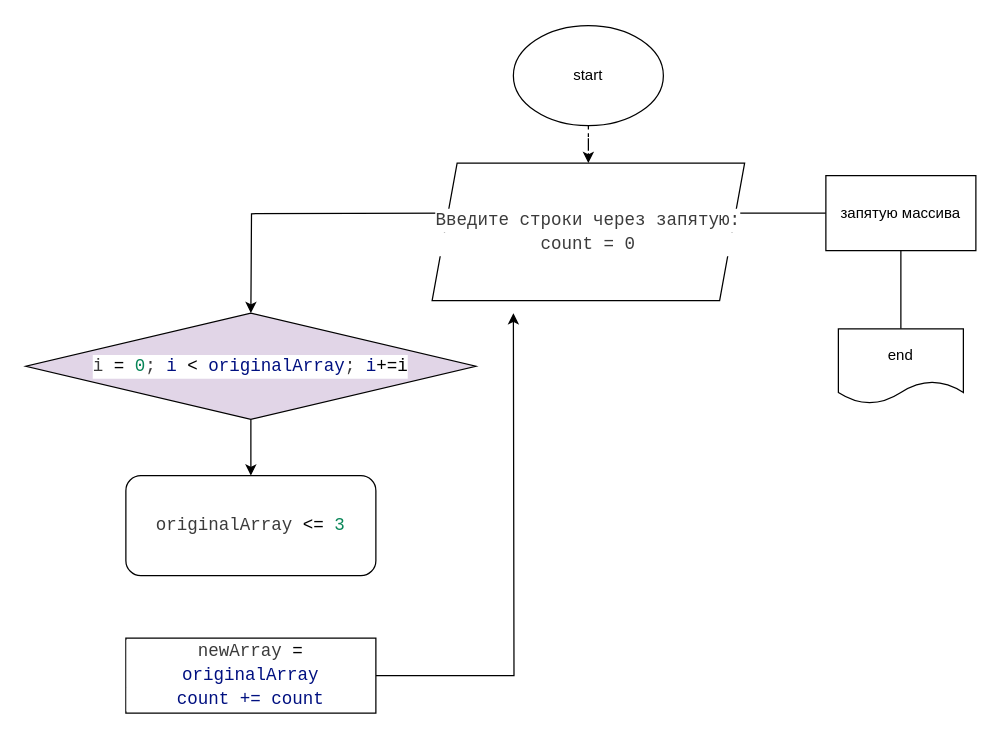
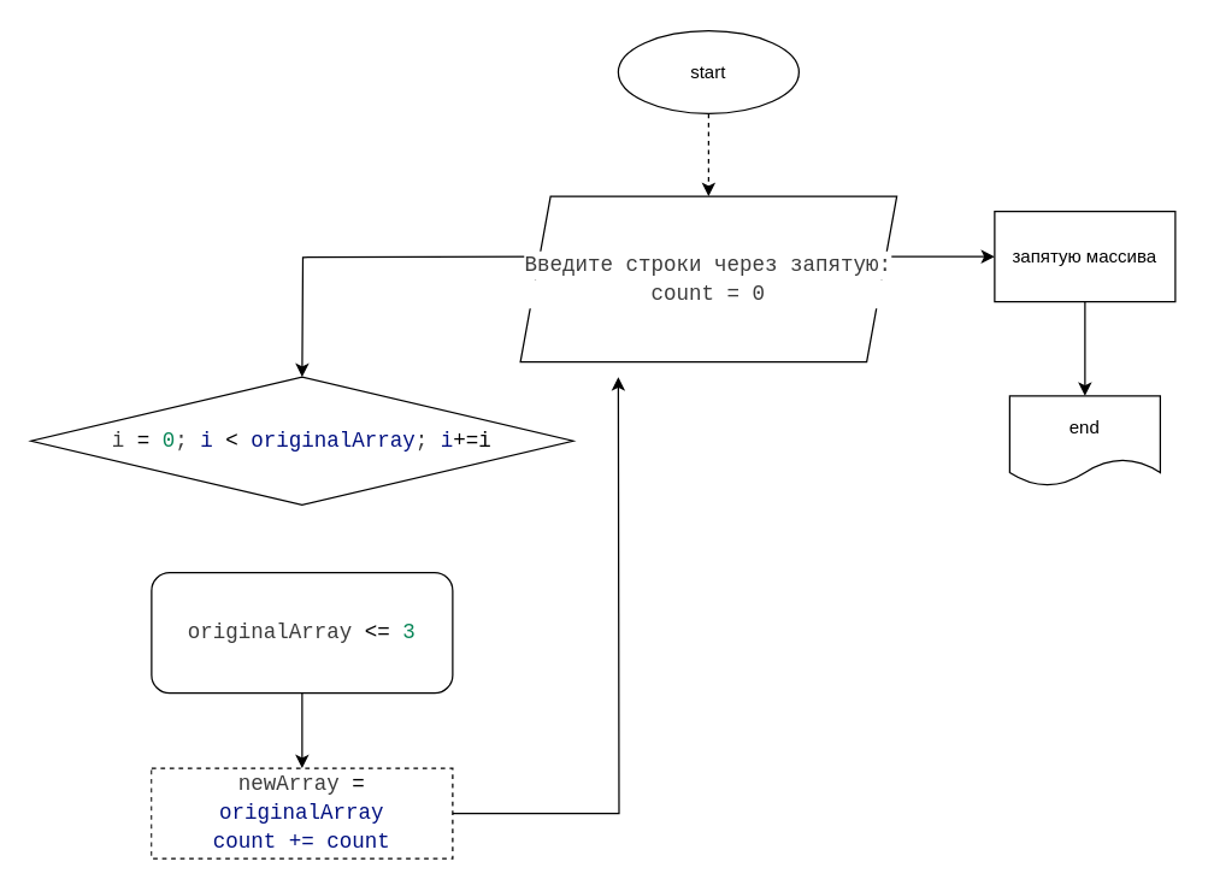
- <mxCell id="3" value="start" style="ellipse;whiteSpace=wrap;html=1;" vertex="1" parent="1"><mxGeometry x="410" y="20" width="120" height="80" as="geometry" /></mxCell>
+ <mxCell id="3" value="start" style="ellipse;whiteSpace=wrap;html=1;" vertex="1" parent="1"><mxGeometry x="410" y="20" width="120" height="55" as="geometry" /></mxCell>
- <mxCell id="5" value="" style="edgeStyle=orthogonalEdgeStyle;rounded=0;orthogonalLoop=1;jettySize=auto;html=1;endArrow=none;" edge="1" parent="1" source="6" target="14"><mxGeometry relative="1" as="geometry"><Array as="points"><mxPoint x="600" y="170" /><mxPoint x="600" y="170" /></Array></mxGeometry></mxCell>
+ <mxCell id="5" value="" style="edgeStyle=orthogonalEdgeStyle;rounded=0;orthogonalLoop=1;jettySize=auto;html=1;" edge="1" parent="1" source="6" target="14"><mxGeometry relative="1" as="geometry"><Array as="points"><mxPoint x="600" y="170" /><mxPoint x="600" y="170" /></Array></mxGeometry></mxCell>
- <mxCell id="13" value="" style="edgeStyle=orthogonalEdgeStyle;rounded=0;orthogonalLoop=1;jettySize=auto;html=1;endArrow=none;" edge="1" parent="1" source="14" target="15"><mxGeometry relative="1" as="geometry" /></mxCell>
+ <mxCell id="13" value="" style="edgeStyle=orthogonalEdgeStyle;rounded=0;orthogonalLoop=1;jettySize=auto;html=1;" edge="1" parent="1" source="14" target="15"><mxGeometry relative="1" as="geometry" /></mxCell>
- <mxCell id="8" value="&lt;div style=&quot;background-color: rgb(255, 255, 255); font-family: Consolas, &amp;quot;Courier New&amp;quot;, monospace; font-size: 14px; line-height: 19px;&quot;&gt;&lt;font color=&quot;#3b3b3b&quot;&gt;i &lt;/font&gt;&lt;span style=&quot;color: rgb(0, 0, 0);&quot;&gt;=&lt;/span&gt; &lt;span style=&quot;color: rgb(9, 134, 88);&quot;&gt;0&lt;/span&gt;&lt;font color=&quot;#3b3b3b&quot;&gt;; &lt;/font&gt;&lt;span style=&quot;color: rgb(0, 16, 128);&quot;&gt;i&lt;/span&gt; &lt;span style=&quot;color: rgb(0, 0, 0);&quot;&gt;&amp;lt;&lt;/span&gt; &lt;span style=&quot;color: rgb(0, 16, 128);&quot;&gt;originalArray&lt;/span&gt;&lt;font color=&quot;#3b3b3b&quot;&gt;; &lt;/font&gt;&lt;span style=&quot;color: rgb(0, 16, 128);&quot;&gt;i&lt;/span&gt;+=i&lt;/div&gt;" style="rhombus;whiteSpace=wrap;html=1;fillColor=#e1d5e7;" vertex="1" parent="1"><mxGeometry x="20" y="250" width="360" height="85" as="geometry" /></mxCell>
+ <mxCell id="8" value="&lt;div style=&quot;background-color: rgb(255, 255, 255); font-family: Consolas, &amp;quot;Courier New&amp;quot;, monospace; font-size: 14px; line-height: 19px;&quot;&gt;&lt;font color=&quot;#3b3b3b&quot;&gt;i &lt;/font&gt;&lt;span style=&quot;color: rgb(0, 0, 0);&quot;&gt;=&lt;/span&gt; &lt;span style=&quot;color: rgb(9, 134, 88);&quot;&gt;0&lt;/span&gt;&lt;font color=&quot;#3b3b3b&quot;&gt;; &lt;/font&gt;&lt;span style=&quot;color: rgb(0, 16, 128);&quot;&gt;i&lt;/span&gt; &lt;span style=&quot;color: rgb(0, 0, 0);&quot;&gt;&amp;lt;&lt;/span&gt; &lt;span style=&quot;color: rgb(0, 16, 128);&quot;&gt;originalArray&lt;/span&gt;&lt;font color=&quot;#3b3b3b&quot;&gt;; &lt;/font&gt;&lt;span style=&quot;color: rgb(0, 16, 128);&quot;&gt;i&lt;/span&gt;+=i&lt;/div&gt;" style="rhombus;whiteSpace=wrap;html=1;" vertex="1" parent="1"><mxGeometry x="20" y="250" width="360" height="85" as="geometry" /></mxCell>
- <mxCell id="7" value="" style="edgeStyle=orthogonalEdgeStyle;rounded=0;orthogonalLoop=1;jettySize=auto;html=1;" edge="1" parent="1" source="8" target="10"><mxGeometry relative="1" as="geometry" /></mxCell>
+ <mxCell id="9" value="" style="edgeStyle=orthogonalEdgeStyle;rounded=0;orthogonalLoop=1;jettySize=auto;html=1;" edge="1" parent="1" source="10" target="12"><mxGeometry relative="1" as="geometry" /></mxCell>
- <mxCell id="12" value="&lt;div style=&quot;color: rgb(59, 59, 59); background-color: rgb(255, 255, 255); font-family: Consolas, &amp;quot;Courier New&amp;quot;, monospace; font-size: 14px; line-height: 19px;&quot;&gt;newArray&amp;nbsp;&lt;span style=&quot;color: #000000;&quot;&gt;=&lt;/span&gt; &lt;span style=&quot;color: #001080;&quot;&gt;originalArray&lt;/span&gt;&lt;/div&gt;&lt;div style=&quot;color: rgb(59, 59, 59); background-color: rgb(255, 255, 255); font-family: Consolas, &amp;quot;Courier New&amp;quot;, monospace; font-size: 14px; line-height: 19px;&quot;&gt;&lt;span style=&quot;color: #001080;&quot;&gt;count += count&lt;/span&gt;&lt;/div&gt;" style="whiteSpace=wrap;html=1;" vertex="1" parent="1"><mxGeometry x="100" y="510" width="200" height="60" as="geometry" /></mxCell>
+ <mxCell id="12" value="&lt;div style=&quot;color: rgb(59, 59, 59); background-color: rgb(255, 255, 255); font-family: Consolas, &amp;quot;Courier New&amp;quot;, monospace; font-size: 14px; line-height: 19px;&quot;&gt;newArray&amp;nbsp;&lt;span style=&quot;color: #000000;&quot;&gt;=&lt;/span&gt; &lt;span style=&quot;color: #001080;&quot;&gt;originalArray&lt;/span&gt;&lt;/div&gt;&lt;div style=&quot;color: rgb(59, 59, 59); background-color: rgb(255, 255, 255); font-family: Consolas, &amp;quot;Courier New&amp;quot;, monospace; font-size: 14px; line-height: 19px;&quot;&gt;&lt;span style=&quot;color: #001080;&quot;&gt;count += count&lt;/span&gt;&lt;/div&gt;" style="whiteSpace=wrap;html=1;dashed=1;" vertex="1" parent="1"><mxGeometry x="100" y="510" width="200" height="60" as="geometry" /></mxCell>
